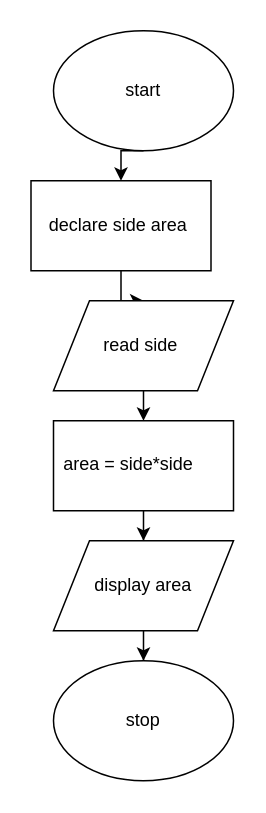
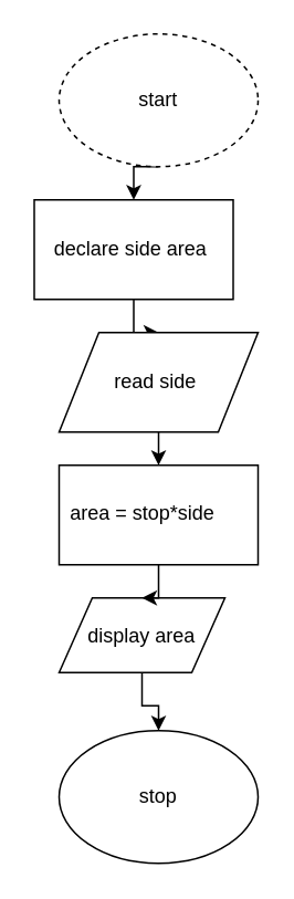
- <mxCell id="3" value="start" style="ellipse;whiteSpace=wrap;html=1;" vertex="1" parent="1"><mxGeometry x="35" y="20" width="120" height="80" as="geometry" /></mxCell>
+ <mxCell id="3" value="start" style="ellipse;whiteSpace=wrap;html=1;dashed=1;" vertex="1" parent="1"><mxGeometry x="35" y="20" width="120" height="80" as="geometry" /></mxCell>
- <mxCell id="13" value="area = side*side" style="text;html=1;" vertex="1" parent="1"><mxGeometry x="40" y="295" width="110" height="30" as="geometry" /></mxCell>
+ <mxCell id="13" value="area = stop*side" style="text;html=1;" vertex="1" parent="1"><mxGeometry x="40" y="295" width="110" height="30" as="geometry" /></mxCell>
- <mxCell id="9" value="display area" style="shape=parallelogram;perimeter=parallelogramPerimeter;whiteSpace=wrap;html=1;" vertex="1" parent="1"><mxGeometry x="35" y="360" width="120" height="60" as="geometry" /></mxCell>
+ <mxCell id="9" value="display area" style="shape=parallelogram;perimeter=parallelogramPerimeter;whiteSpace=wrap;html=1;" vertex="1" parent="1"><mxGeometry x="35" y="360" width="100" height="45" as="geometry" /></mxCell>
